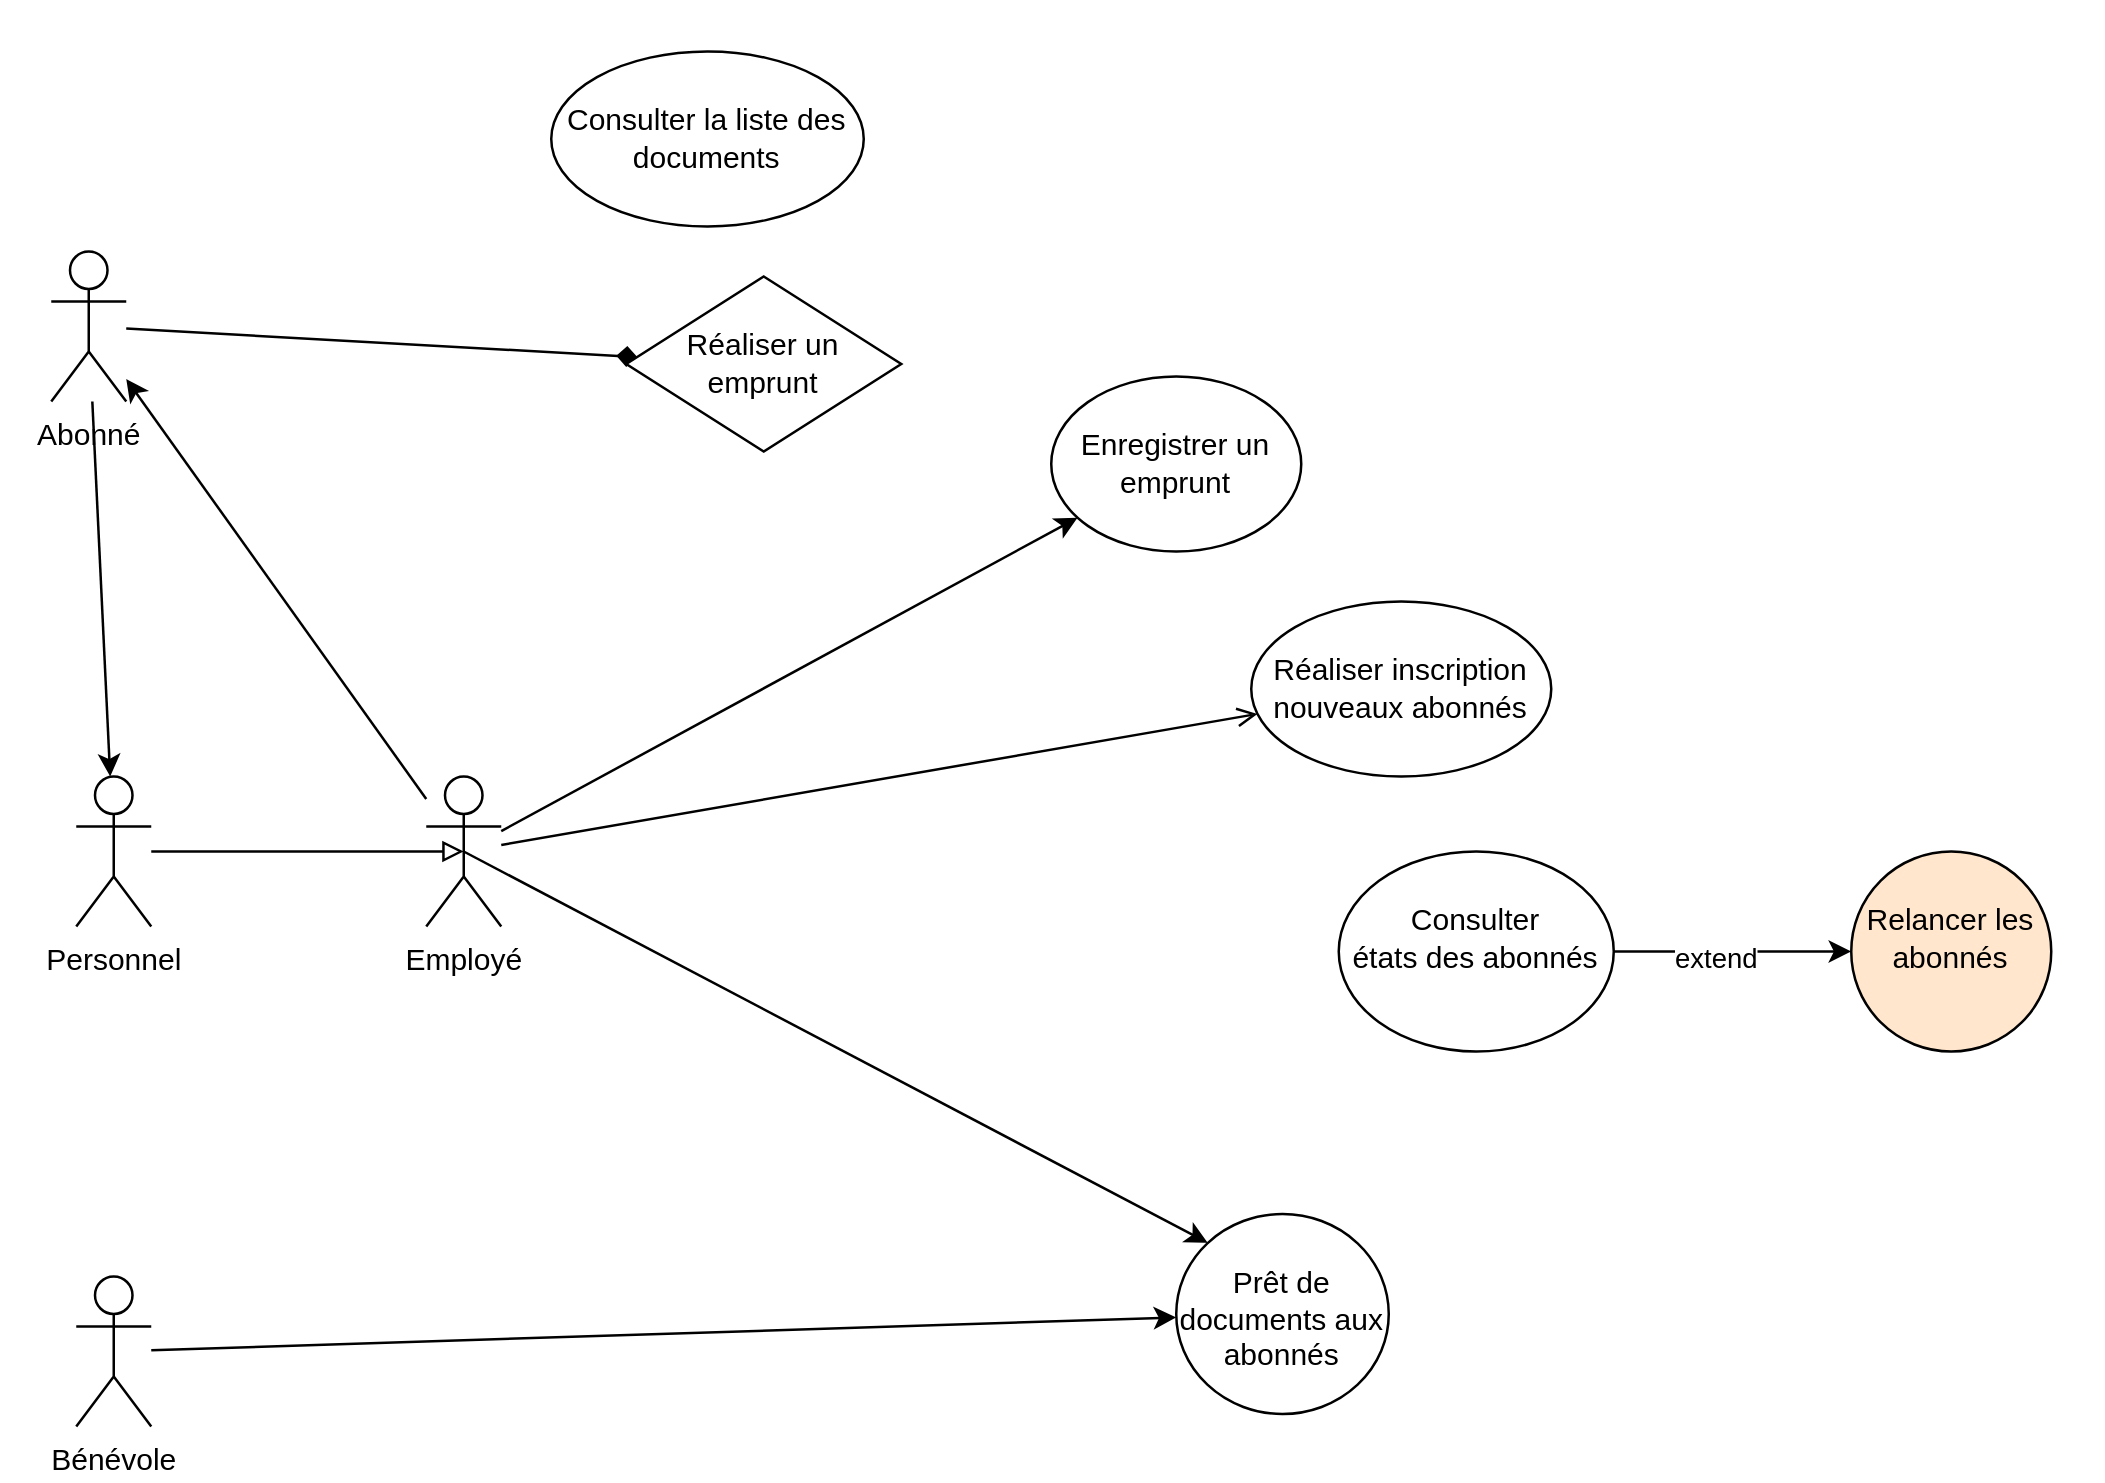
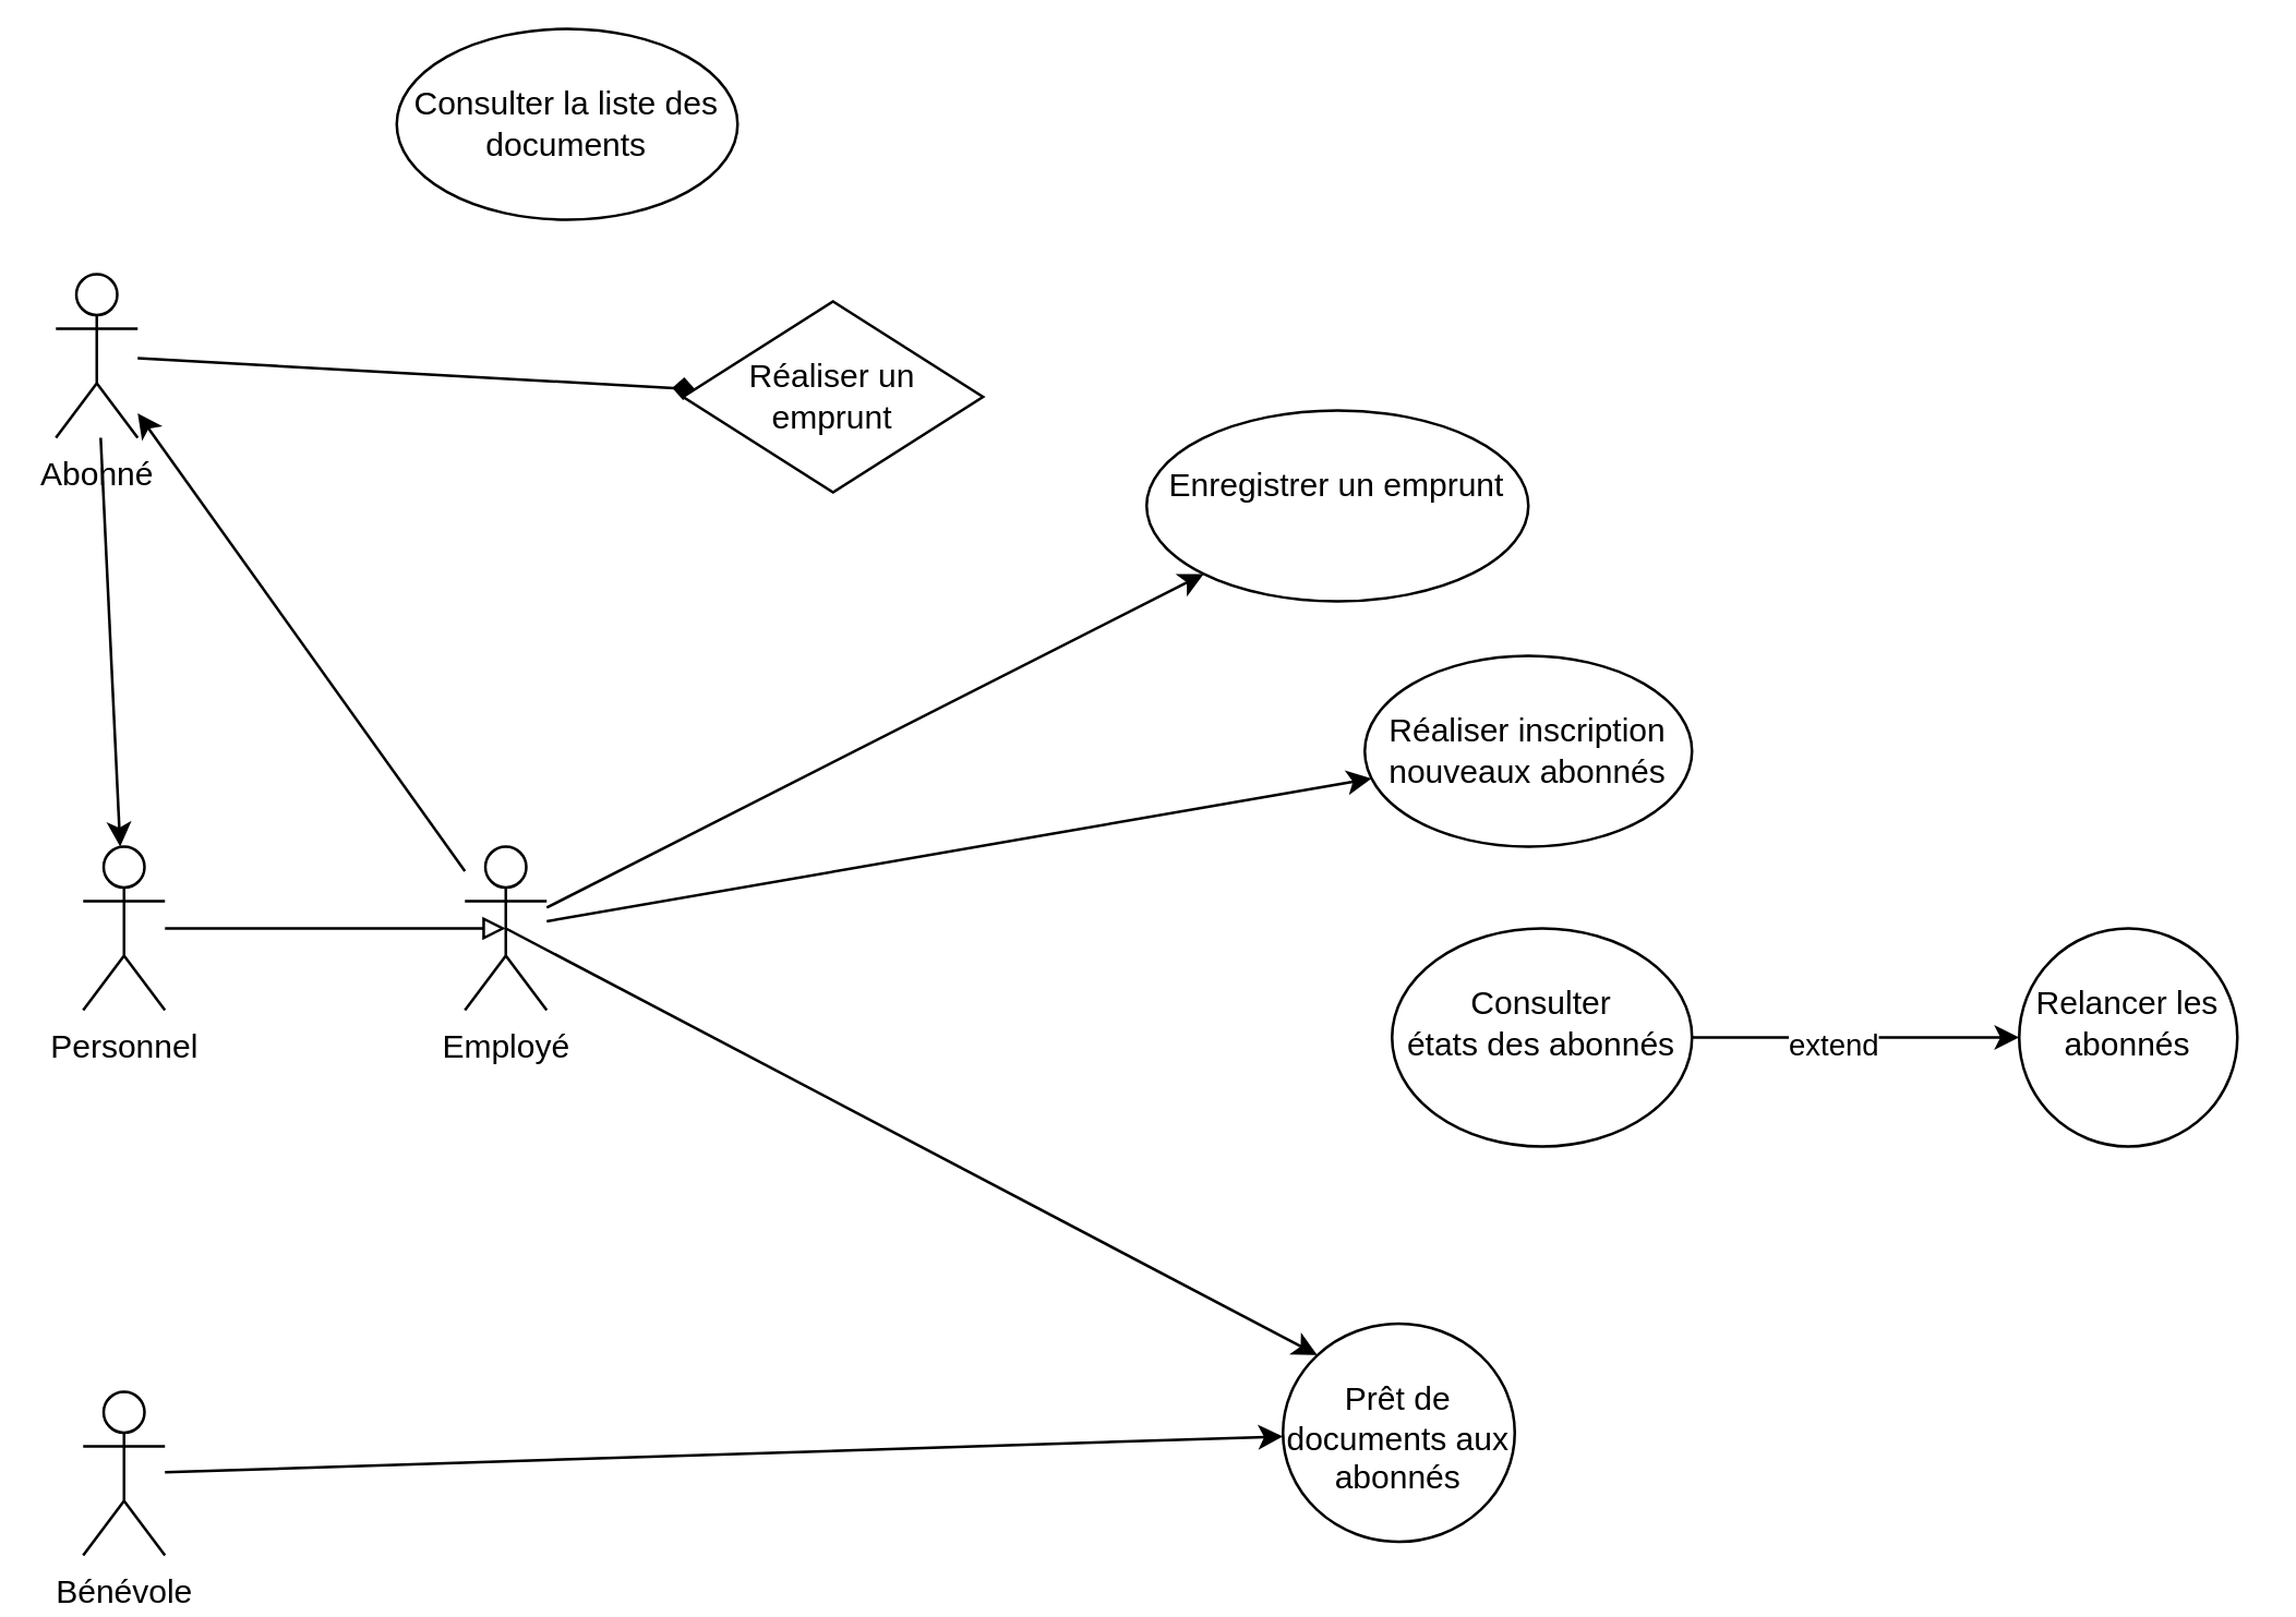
- <mxCell id="14" value="&lt;div&gt;&lt;br&gt;&lt;/div&gt;Consulter la liste des documents" style="ellipse;whiteSpace=wrap;html=1;verticalAlign=top;align=center;" vertex="1" parent="1"><mxGeometry x="220" y="20" width="125" height="70" as="geometry" /></mxCell>
+ <mxCell id="14" value="&lt;div&gt;&lt;br&gt;&lt;/div&gt;Consulter la liste des documents" style="ellipse;whiteSpace=wrap;html=1;verticalAlign=top;align=center;" vertex="1" parent="1"><mxGeometry x="145" y="10" width="125" height="70" as="geometry" /></mxCell>
- <mxCell id="16" value="&lt;div&gt;&lt;br&gt;&lt;/div&gt;Enregistrer un emprunt" style="ellipse;whiteSpace=wrap;html=1;verticalAlign=top;" vertex="1" parent="1"><mxGeometry x="420" y="150" width="100" height="70" as="geometry" /></mxCell>
+ <mxCell id="16" value="&lt;div&gt;&lt;br&gt;&lt;/div&gt;Enregistrer un emprunt" style="ellipse;whiteSpace=wrap;html=1;verticalAlign=top;" vertex="1" parent="1"><mxGeometry x="420" y="150" width="140" height="70" as="geometry" /></mxCell>
- <mxCell id="6" value="" style="rounded=0;orthogonalLoop=1;jettySize=auto;html=1;endArrow=open;" edge="1" parent="1" source="9" target="17"><mxGeometry relative="1" as="geometry" /></mxCell>
+ <mxCell id="6" value="" style="rounded=0;orthogonalLoop=1;jettySize=auto;html=1;" edge="1" parent="1" source="9" target="17"><mxGeometry relative="1" as="geometry" /></mxCell>
- <mxCell id="21" value="&lt;div&gt;&lt;br&gt;&lt;/div&gt;Consulter&lt;div&gt;états des abonnés&lt;/div&gt;" style="ellipse;whiteSpace=wrap;html=1;verticalAlign=top;" vertex="1" parent="1"><mxGeometry x="535" y="340" width="110" height="80" as="geometry" /></mxCell>
+ <mxCell id="21" value="&lt;div&gt;&lt;br&gt;&lt;/div&gt;Consulter&lt;div&gt;états des abonnés&lt;/div&gt;" style="ellipse;whiteSpace=wrap;html=1;verticalAlign=top;" vertex="1" parent="1"><mxGeometry x="510" y="340" width="110" height="80" as="geometry" /></mxCell>
- <mxCell id="22" value="&lt;div&gt;&lt;br&gt;&lt;/div&gt;Relancer les abonnés" style="ellipse;whiteSpace=wrap;html=1;verticalAlign=top;fillColor=#ffe6cc;" vertex="1" parent="1"><mxGeometry x="740" y="340" width="80" height="80" as="geometry" /></mxCell>
+ <mxCell id="22" value="&lt;div&gt;&lt;br&gt;&lt;/div&gt;Relancer les abonnés" style="ellipse;whiteSpace=wrap;html=1;verticalAlign=top;" vertex="1" parent="1"><mxGeometry x="740" y="340" width="80" height="80" as="geometry" /></mxCell>
